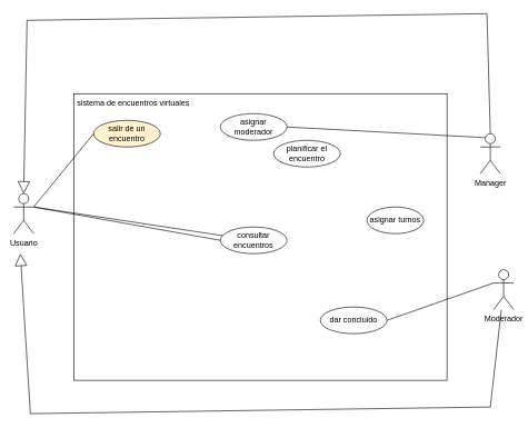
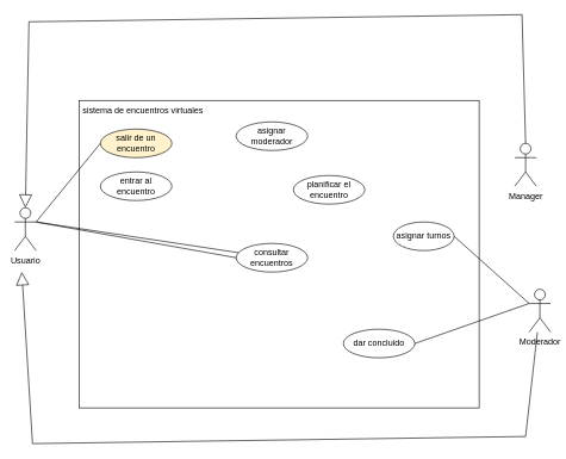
- <mxCell id="19" value="" style="endArrow=none;html=1;rounded=0;exitX=0.25;exitY=0.1;exitDx=0;exitDy=0;exitPerimeter=0;entryX=1;entryY=0.5;entryDx=0;entryDy=0;" edge="1" parent="1" source="12" target="18"><mxGeometry width="50" height="50" relative="1" as="geometry"><mxPoint x="730" y="230" as="sourcePoint" /><mxPoint x="620" y="270" as="targetPoint" /></mxGeometry></mxCell>
- <mxCell id="7" value="planificar el encuentro" style="ellipse;whiteSpace=wrap;html=1;" vertex="1" parent="1"><mxGeometry x="410" y="210" width="100" height="40" as="geometry" /></mxCell>
+ <mxCell id="7" value="planificar el encuentro" style="ellipse;whiteSpace=wrap;html=1;" vertex="1" parent="1"><mxGeometry x="410" y="245" width="100" height="40" as="geometry" /></mxCell>
+ <mxCell id="4" value="entrar al encuentro" style="ellipse;whiteSpace=wrap;html=1;" vertex="1" parent="1"><mxGeometry x="140" y="240" width="100" height="40" as="geometry" /></mxCell>
+ <mxCell id="17" value="" style="endArrow=none;html=1;rounded=0;exitX=0;exitY=0.333;exitDx=0;exitDy=0;exitPerimeter=0;entryX=1;entryY=0.5;entryDx=0;entryDy=0;" edge="1" parent="1" source="11" target="6"><mxGeometry width="50" height="50" relative="1" as="geometry"><mxPoint x="720" y="330" as="sourcePoint" /><mxPoint x="610" y="340" as="targetPoint" /></mxGeometry></mxCell>
